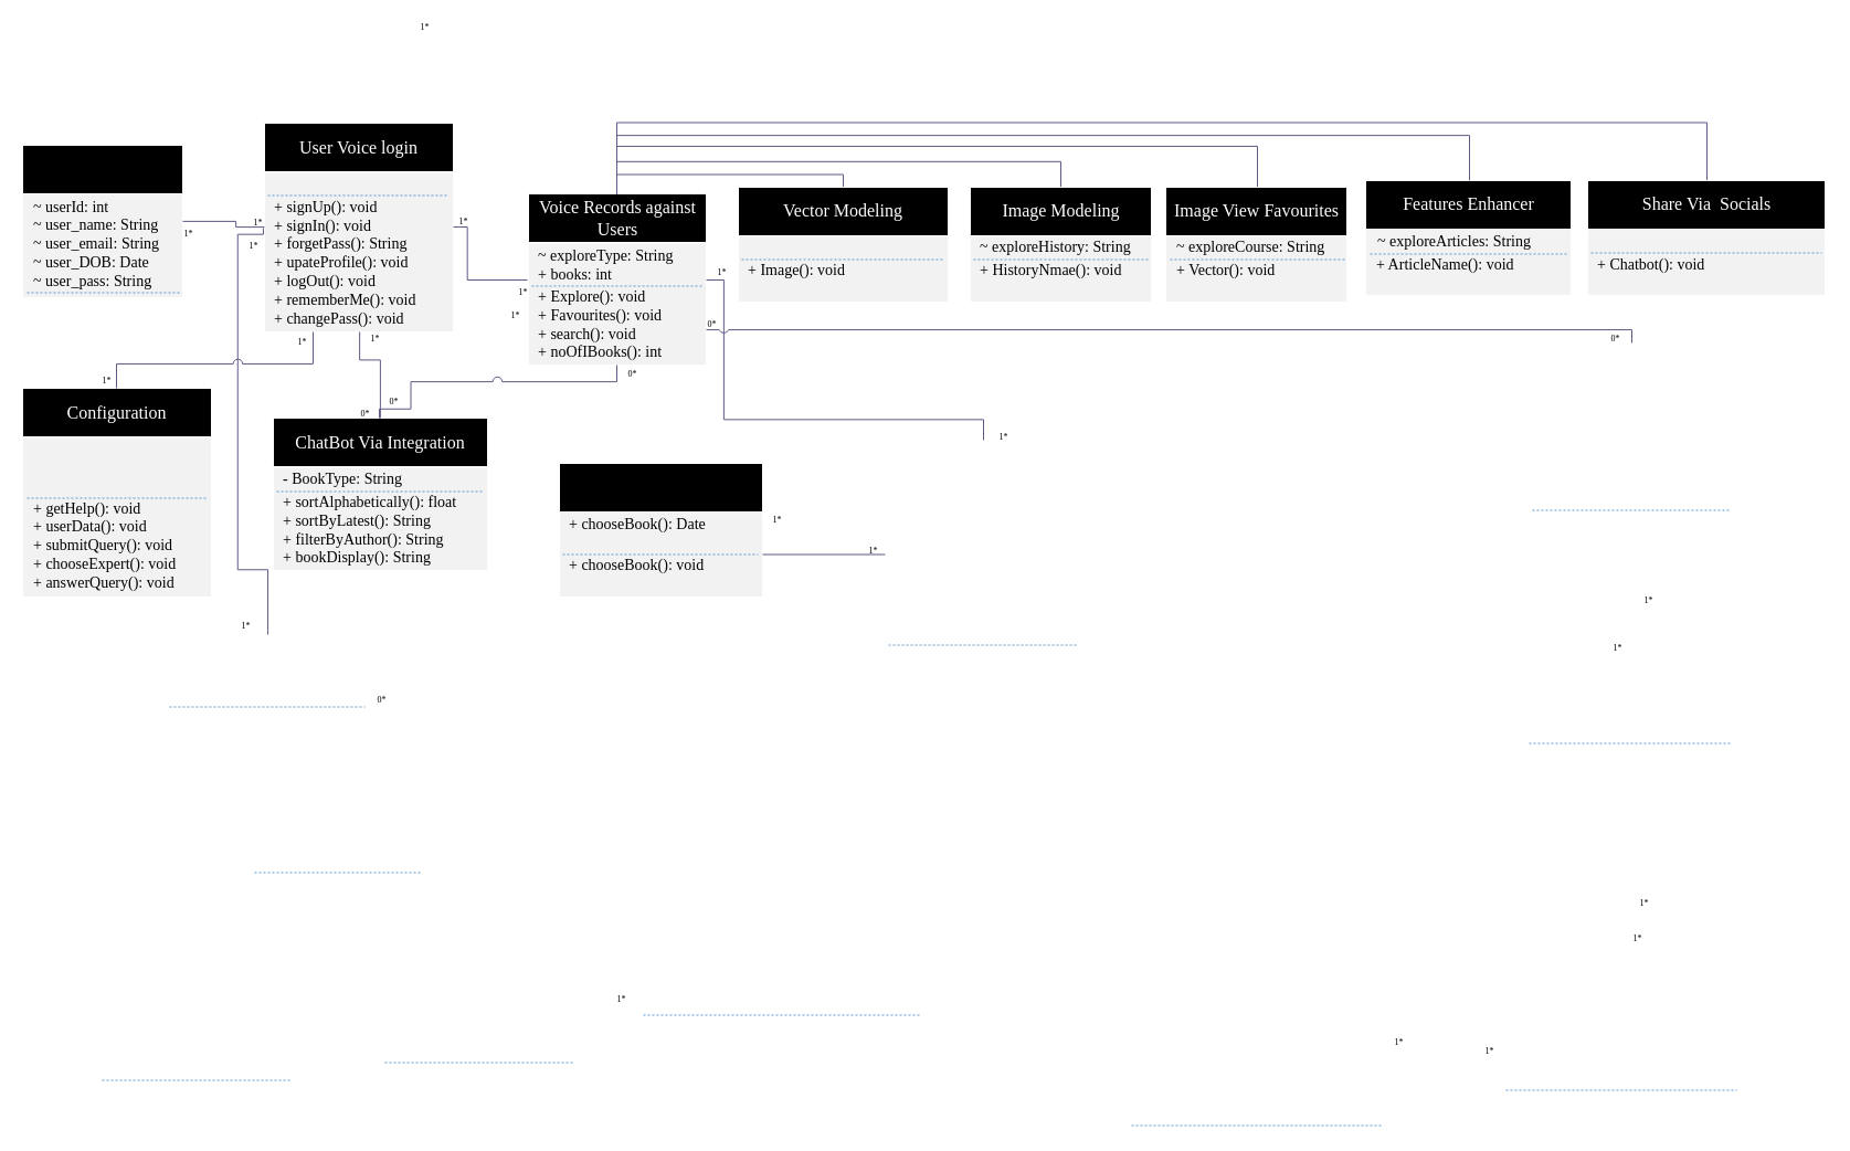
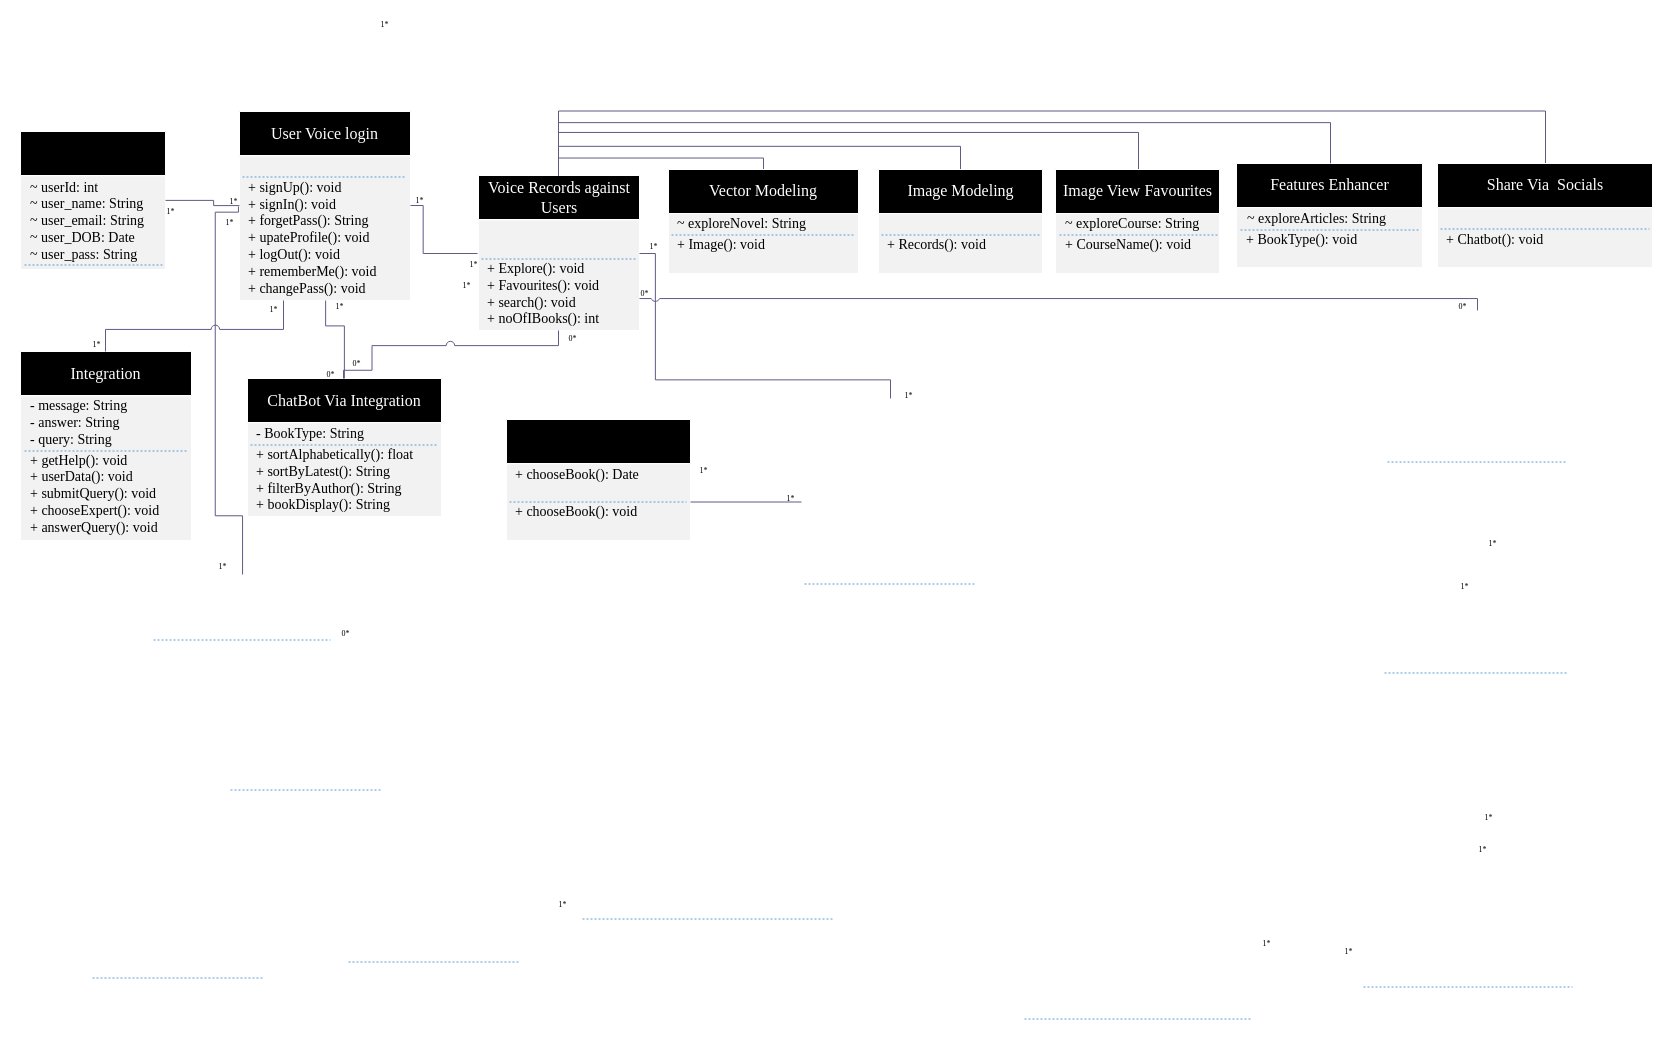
+ <mxCell id="34" value="&lt;font style=&quot;font-size: 14px ; font-family: &amp;#34;calibri&amp;#34; ; color: #000000 ; direction: ltr ; letter-spacing: 0px ; line-height: 120% ; opacity: 1&quot;&gt;~ exploreNovel: String&lt;br&gt;&lt;/font&gt;" style="verticalAlign=middle;align=left;vsdxID=55;fillColor=#5b9bd5;gradientColor=none;fillOpacity=0;shape=stencil(nZBLDoAgDERP0z3SIyjew0SURgSD+Lu9kMZoXLhwN9N5bdMClrNpJg1SzDH4QW/URgNYgZTkjA4UkwJUgGXng+6DX1zLfmoymdXo1zxh5z6RO6Q42BWCfc2oJfdAr/AX/IH+BF/rk7hv7MjaZ/L+RirxJ1Gd);strokeColor=#5b9bd5;spacingTop=-3;spacingBottom=-3;spacingLeft=4;spacingRight=-3;labelBackgroundColor=none;rounded=0;html=1;whiteSpace=wrap;" parent="1" vertex="1"><mxGeometry x="671" y="216" width="183" height="16" as="geometry" /></mxCell>
- <mxCell id="61" value="&lt;font style=&quot;font-size: 14px ; font-family: &amp;#34;calibri&amp;#34; ; color: #000000 ; direction: ltr ; letter-spacing: 0px ; line-height: 120% ; opacity: 1&quot;&gt;~ exploreHistory: String&lt;br&gt;&lt;/font&gt;" style="verticalAlign=middle;align=left;vsdxID=87;fillColor=#5b9bd5;gradientColor=none;fillOpacity=0;shape=stencil(nZBLDoAgDERP0z3SIyjew0SURgSD+Lu9kMZoXLhwN9N5bdMClrNpJg1SzDH4QW/URgNYgZTkjA4UkwJUgGXng+6DX1zLfmoymdXo1zxh5z6RO6Q42BWCfc2oJfdAr/AX/IH+BF/rk7hv7MjaZ/L+RirxJ1Gd);strokeColor=#5b9bd5;spacingTop=-3;spacingBottom=-3;spacingLeft=4;spacingRight=-3;labelBackgroundColor=none;rounded=0;html=1;whiteSpace=wrap;" parent="1" vertex="1"><mxGeometry x="881" y="216" width="158" height="16" as="geometry" /></mxCell>
- <mxCell id="27" value="&lt;font style=&quot;font-size: 14px ; font-family: &amp;#34;calibri&amp;#34; ; color: #000000 ; direction: ltr ; letter-spacing: 0px ; line-height: 120% ; opacity: 1&quot;&gt;~ exploreType: String&lt;br&gt;+ books: int&lt;br&gt;&lt;/font&gt;" style="verticalAlign=middle;align=left;vsdxID=47;fillColor=#5b9bd5;gradientColor=none;fillOpacity=0;shape=stencil(nZBLDoAgDERP0z3SIyjew0SURgSD+Lu9kMZoXLhwN9N5bdMClrNpJg1SzDH4QW/URgNYgZTkjA4UkwJUgGXng+6DX1zLfmoymdXo1zxh5z6RO6Q42BWCfc2oJfdAr/AX/IH+BF/rk7hv7MjaZ/L+RirxJ1Gd);strokeColor=#5b9bd5;spacingTop=-3;spacingBottom=-3;spacingLeft=4;spacingRight=-3;labelBackgroundColor=none;rounded=0;html=1;whiteSpace=wrap;" parent="1" vertex="1"><mxGeometry x="481" y="223" width="155" height="33" as="geometry" /></mxCell>
- <mxCell id="49" value="&lt;font style=&quot;font-size: 14px ; font-family: &amp;#34;calibri&amp;#34; ; color: #000000 ; direction: ltr ; letter-spacing: 0px ; line-height: 120% ; opacity: 1&quot;&gt;+ ArticleName(): void&lt;br&gt;&lt;br&gt;&lt;/font&gt;" style="verticalAlign=middle;align=left;vsdxID=73;fillColor=#5b9bd5;gradientColor=none;fillOpacity=0;shape=stencil(nZBLDoAgDERP0z3SIyjew0SURgSD+Lu9kMZoXLhwN9N5bdMClrNpJg1SzDH4QW/URgNYgZTkjA4UkwJUgGXng+6DX1zLfmoymdXo1zxh5z6RO6Q42BWCfc2oJfdAr/AX/IH+BF/rk7hv7MjaZ/L+RirxJ1Gd);strokeColor=#5b9bd5;spacingTop=-3;spacingBottom=-3;spacingLeft=4;spacingRight=-3;labelBackgroundColor=none;rounded=0;html=1;whiteSpace=wrap;" parent="1" vertex="1"><mxGeometry x="1240" y="231" width="180" height="33" as="geometry" /></mxCell>
+ <mxCell id="49" value="&lt;font style=&quot;font-size: 14px ; font-family: &amp;#34;calibri&amp;#34; ; color: #000000 ; direction: ltr ; letter-spacing: 0px ; line-height: 120% ; opacity: 1&quot;&gt;+ BookType(): void&lt;br&gt;&lt;br&gt;&lt;/font&gt;" style="verticalAlign=middle;align=left;vsdxID=73;fillColor=#5b9bd5;gradientColor=none;fillOpacity=0;shape=stencil(nZBLDoAgDERP0z3SIyjew0SURgSD+Lu9kMZoXLhwN9N5bdMClrNpJg1SzDH4QW/URgNYgZTkjA4UkwJUgGXng+6DX1zLfmoymdXo1zxh5z6RO6Q42BWCfc2oJfdAr/AX/IH+BF/rk7hv7MjaZ/L+RirxJ1Gd);strokeColor=#5b9bd5;spacingTop=-3;spacingBottom=-3;spacingLeft=4;spacingRight=-3;labelBackgroundColor=none;rounded=0;html=1;whiteSpace=wrap;" parent="1" vertex="1"><mxGeometry x="1240" y="231" width="180" height="33" as="geometry" /></mxCell>
- <mxCell id="63" value="&lt;font style=&quot;font-size: 14px ; font-family: &amp;#34;calibri&amp;#34; ; color: #000000 ; direction: ltr ; letter-spacing: 0px ; line-height: 120% ; opacity: 1&quot;&gt;+ HistoryNmae(): void&lt;br&gt;&lt;br&gt;&lt;/font&gt;" style="verticalAlign=middle;align=left;vsdxID=89;fillColor=#5b9bd5;gradientColor=none;fillOpacity=0;shape=stencil(nZBLDoAgDERP0z3SIyjew0SURgSD+Lu9kMZoXLhwN9N5bdMClrNpJg1SzDH4QW/URgNYgZTkjA4UkwJUgGXng+6DX1zLfmoymdXo1zxh5z6RO6Q42BWCfc2oJfdAr/AX/IH+BF/rk7hv7MjaZ/L+RirxJ1Gd);strokeColor=#5b9bd5;spacingTop=-3;spacingBottom=-3;spacingLeft=4;spacingRight=-3;labelBackgroundColor=none;rounded=0;html=1;whiteSpace=wrap;" parent="1" vertex="1"><mxGeometry x="881" y="236" width="158" height="33" as="geometry" /></mxCell>
+ <mxCell id="63" value="&lt;font style=&quot;font-size: 14px ; font-family: &amp;#34;calibri&amp;#34; ; color: #000000 ; direction: ltr ; letter-spacing: 0px ; line-height: 120% ; opacity: 1&quot;&gt;+ Records(): void&lt;br&gt;&lt;br&gt;&lt;/font&gt;" style="verticalAlign=middle;align=left;vsdxID=89;fillColor=#5b9bd5;gradientColor=none;fillOpacity=0;shape=stencil(nZBLDoAgDERP0z3SIyjew0SURgSD+Lu9kMZoXLhwN9N5bdMClrNpJg1SzDH4QW/URgNYgZTkjA4UkwJUgGXng+6DX1zLfmoymdXo1zxh5z6RO6Q42BWCfc2oJfdAr/AX/IH+BF/rk7hv7MjaZ/L+RirxJ1Gd);strokeColor=#5b9bd5;spacingTop=-3;spacingBottom=-3;spacingLeft=4;spacingRight=-3;labelBackgroundColor=none;rounded=0;html=1;whiteSpace=wrap;" parent="1" vertex="1"><mxGeometry x="881" y="236" width="158" height="33" as="geometry" /></mxCell>
- <mxCell id="56" value="&lt;font style=&quot;font-size: 14px ; font-family: &amp;#34;calibri&amp;#34; ; color: #000000 ; direction: ltr ; letter-spacing: 0px ; line-height: 120% ; opacity: 1&quot;&gt;+ Vector(): void&lt;br&gt;&lt;br&gt;&lt;/font&gt;" style="verticalAlign=middle;align=left;vsdxID=81;fillColor=#5b9bd5;gradientColor=none;fillOpacity=0;shape=stencil(nZBLDoAgDERP0z3SIyjew0SURgSD+Lu9kMZoXLhwN9N5bdMClrNpJg1SzDH4QW/URgNYgZTkjA4UkwJUgGXng+6DX1zLfmoymdXo1zxh5z6RO6Q42BWCfc2oJfdAr/AX/IH+BF/rk7hv7MjaZ/L+RirxJ1Gd);strokeColor=#5b9bd5;spacingTop=-3;spacingBottom=-3;spacingLeft=4;spacingRight=-3;labelBackgroundColor=none;rounded=0;html=1;whiteSpace=wrap;" parent="1" vertex="1"><mxGeometry x="1059" y="236" width="158" height="33" as="geometry" /></mxCell>
+ <mxCell id="56" value="&lt;font style=&quot;font-size: 14px ; font-family: &amp;#34;calibri&amp;#34; ; color: #000000 ; direction: ltr ; letter-spacing: 0px ; line-height: 120% ; opacity: 1&quot;&gt;+ CourseName(): void&lt;br&gt;&lt;br&gt;&lt;/font&gt;" style="verticalAlign=middle;align=left;vsdxID=81;fillColor=#5b9bd5;gradientColor=none;fillOpacity=0;shape=stencil(nZBLDoAgDERP0z3SIyjew0SURgSD+Lu9kMZoXLhwN9N5bdMClrNpJg1SzDH4QW/URgNYgZTkjA4UkwJUgGXng+6DX1zLfmoymdXo1zxh5z6RO6Q42BWCfc2oJfdAr/AX/IH+BF/rk7hv7MjaZ/L+RirxJ1Gd);strokeColor=#5b9bd5;spacingTop=-3;spacingBottom=-3;spacingLeft=4;spacingRight=-3;labelBackgroundColor=none;rounded=0;html=1;whiteSpace=wrap;" parent="1" vertex="1"><mxGeometry x="1059" y="236" width="158" height="33" as="geometry" /></mxCell>
- <mxCell id="17" value="&lt;p style=&quot;align:center;margin-left:0;margin-right:0;margin-top:0px;margin-bottom:0px;text-indent:0;valign:middle;direction:ltr;&quot;&gt;&lt;font style=&quot;font-size:16px;font-family:Calibri;color:#ffffff;direction:ltr;letter-spacing:0px;line-height:120%;opacity:1&quot;&gt;Configuration&lt;br/&gt;&lt;/font&gt;&lt;/p&gt;" style="text;vsdxID=17;fillColor=none;gradientColor=none;strokeColor=none;spacingTop=3;spacingBottom=3;labelBackgroundColor=none;rounded=0;html=1;whiteSpace=wrap;verticalAlign=middle;align=center;;html=1;" parent="14" vertex="1"><mxGeometry y="-0.38" width="171.1" height="44.31" as="geometry" /></mxCell>
+ <mxCell id="17" value="&lt;p style=&quot;align:center;margin-left:0;margin-right:0;margin-top:0px;margin-bottom:0px;text-indent:0;valign:middle;direction:ltr;&quot;&gt;&lt;font style=&quot;font-size:16px;font-family:Calibri;color:#ffffff;direction:ltr;letter-spacing:0px;line-height:120%;opacity:1&quot;&gt;Integration&lt;br/&gt;&lt;/font&gt;&lt;/p&gt;" style="text;vsdxID=17;fillColor=none;gradientColor=none;strokeColor=none;spacingTop=3;spacingBottom=3;labelBackgroundColor=none;rounded=0;html=1;whiteSpace=wrap;verticalAlign=middle;align=center;;html=1;" parent="14" vertex="1"><mxGeometry y="-0.38" width="171.1" height="44.31" as="geometry" /></mxCell>
+ <mxCell id="18" value="&lt;font style=&quot;font-size:14px;font-family:Calibri;color:#000000;direction:ltr;letter-spacing:0px;line-height:120%;opacity:1&quot;&gt;- message: String&lt;br/&gt;- answer: String&lt;br/&gt;- query: String&lt;br/&gt;&lt;/font&gt;" style="verticalAlign=middle;align=left;vsdxID=22;fillColor=#5b9bd5;gradientColor=none;fillOpacity=0;shape=stencil(nZBLDoAgDERP0z3SIyjew0SURgSD+Lu9kMZoXLhwN9N5bdMClrNpJg1SzDH4QW/URgNYgZTkjA4UkwJUgGXng+6DX1zLfmoymdXo1zxh5z6RO6Q42BWCfc2oJfdAr/AX/IH+BF/rk7hv7MjaZ/L+RirxJ1Gd);strokeColor=#5b9bd5;spacingTop=-3;spacingBottom=-3;spacingLeft=4;spacingRight=-3;labelBackgroundColor=none;rounded=0;html=1;whiteSpace=wrap;" parent="1" vertex="1"><mxGeometry x="24" y="398" width="164" height="50" as="geometry" /></mxCell>
